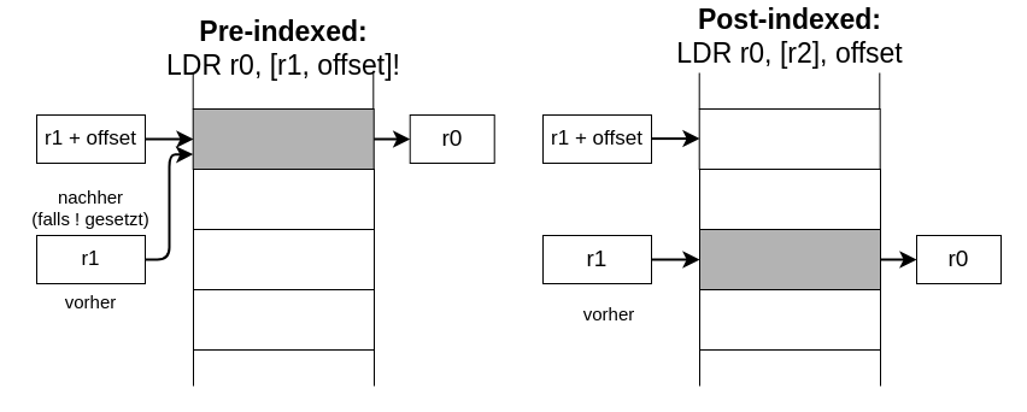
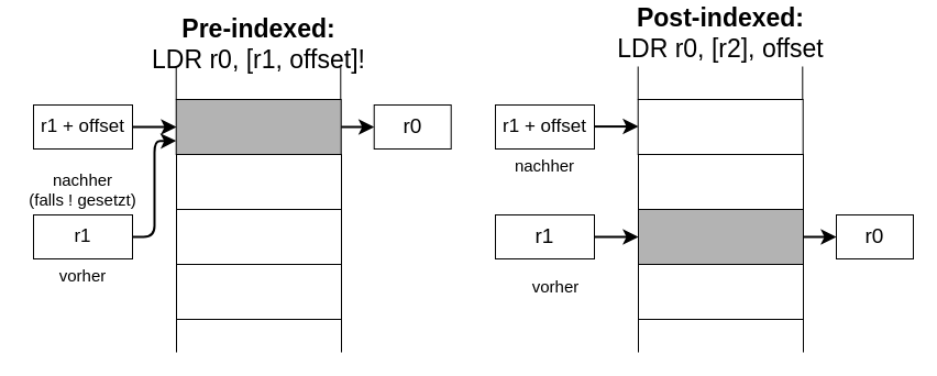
+ <mxCell id="30" value="&lt;font style=&quot;font-size: 15px&quot;&gt;nachher&lt;/font&gt;" style="text;html=1;strokeColor=none;fillColor=none;align=center;verticalAlign=middle;whiteSpace=wrap;rounded=0;hachureGap=4;pointerEvents=0;" vertex="1" parent="1"><mxGeometry x="475" y="140" width="40" height="20" as="geometry" /></mxCell>
